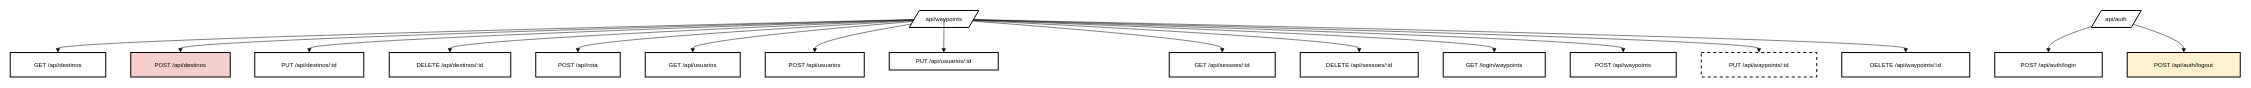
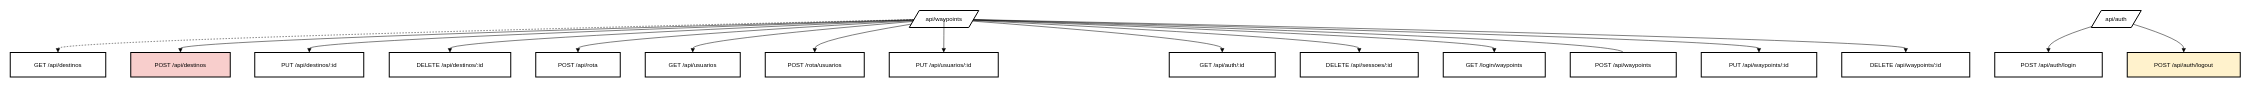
- <mxCell id="20" value="" style="curved=1;startArrow=none;endArrow=block;exitX=0;exitY=0.54;entryX=0.5;entryY=-0.01;rounded=0;" edge="1" parent="1" source="2" target="3"><mxGeometry relative="1" as="geometry"><Array as="points"><mxPoint x="115" y="79" /></Array></mxGeometry></mxCell>
+ <mxCell id="20" value="" style="curved=1;startArrow=none;endArrow=block;exitX=0;exitY=0.54;entryX=0.5;entryY=-0.01;rounded=0;dashed=1;" edge="1" parent="1" source="2" target="3"><mxGeometry relative="1" as="geometry"><Array as="points"><mxPoint x="115" y="79" /></Array></mxGeometry></mxCell>
- <mxCell id="33" value="" style="curved=1;startArrow=none;endArrow=block;exitX=1;exitY=0.56;entryX=0.5;entryY=-0.01;rounded=0;" edge="1" parent="1" source="2" target="17"><mxGeometry relative="1" as="geometry"><Array as="points"><mxPoint x="3246" y="79" /></Array></mxGeometry></mxCell>
+ <mxCell id="33" value="" style="curved=1;startArrow=none;endArrow=none;exitX=1;exitY=0.56;entryX=0.5;entryY=-0.01;rounded=0;" edge="1" parent="1" source="2" target="17"><mxGeometry relative="1" as="geometry"><Array as="points"><mxPoint x="3246" y="79" /></Array></mxGeometry></mxCell>
- <mxCell id="13" value="PUT /api/usuarios/:id" style="whiteSpace=wrap;strokeWidth=2;" vertex="1" parent="1"><mxGeometry x="1778" y="104" width="218" height="35" as="geometry" /></mxCell>
+ <mxCell id="13" value="PUT /api/usuarios/:id" style="whiteSpace=wrap;strokeWidth=2;" vertex="1" parent="1"><mxGeometry x="1778" y="104" width="218" height="49" as="geometry" /></mxCell>
- <mxCell id="12" value="POST /api/usuarios" style="whiteSpace=wrap;strokeWidth=2;" vertex="1" parent="1"><mxGeometry x="1530" y="104" width="198" height="49" as="geometry" /></mxCell>
+ <mxCell id="12" value="POST /rota/usuarios" style="whiteSpace=wrap;strokeWidth=2;" vertex="1" parent="1"><mxGeometry x="1530" y="104" width="198" height="49" as="geometry" /></mxCell>
- <mxCell id="14" value="GET /api/sessoes/:id" style="whiteSpace=wrap;strokeWidth=2;" vertex="1" parent="1"><mxGeometry x="2338" y="104" width="212" height="49" as="geometry" /></mxCell>
+ <mxCell id="14" value="GET /api/auth/:id" style="whiteSpace=wrap;strokeWidth=2;" vertex="1" parent="1"><mxGeometry x="2338" y="104" width="212" height="49" as="geometry" /></mxCell>
- <mxCell id="18" value="PUT /api/waypoints/:id" style="whiteSpace=wrap;strokeWidth=2;dashed=1;" vertex="1" parent="1"><mxGeometry x="3402" y="104" width="231" height="49" as="geometry" /></mxCell>
+ <mxCell id="18" value="PUT /api/waypoints/:id" style="whiteSpace=wrap;strokeWidth=2;" vertex="1" parent="1"><mxGeometry x="3402" y="104" width="231" height="49" as="geometry" /></mxCell>
